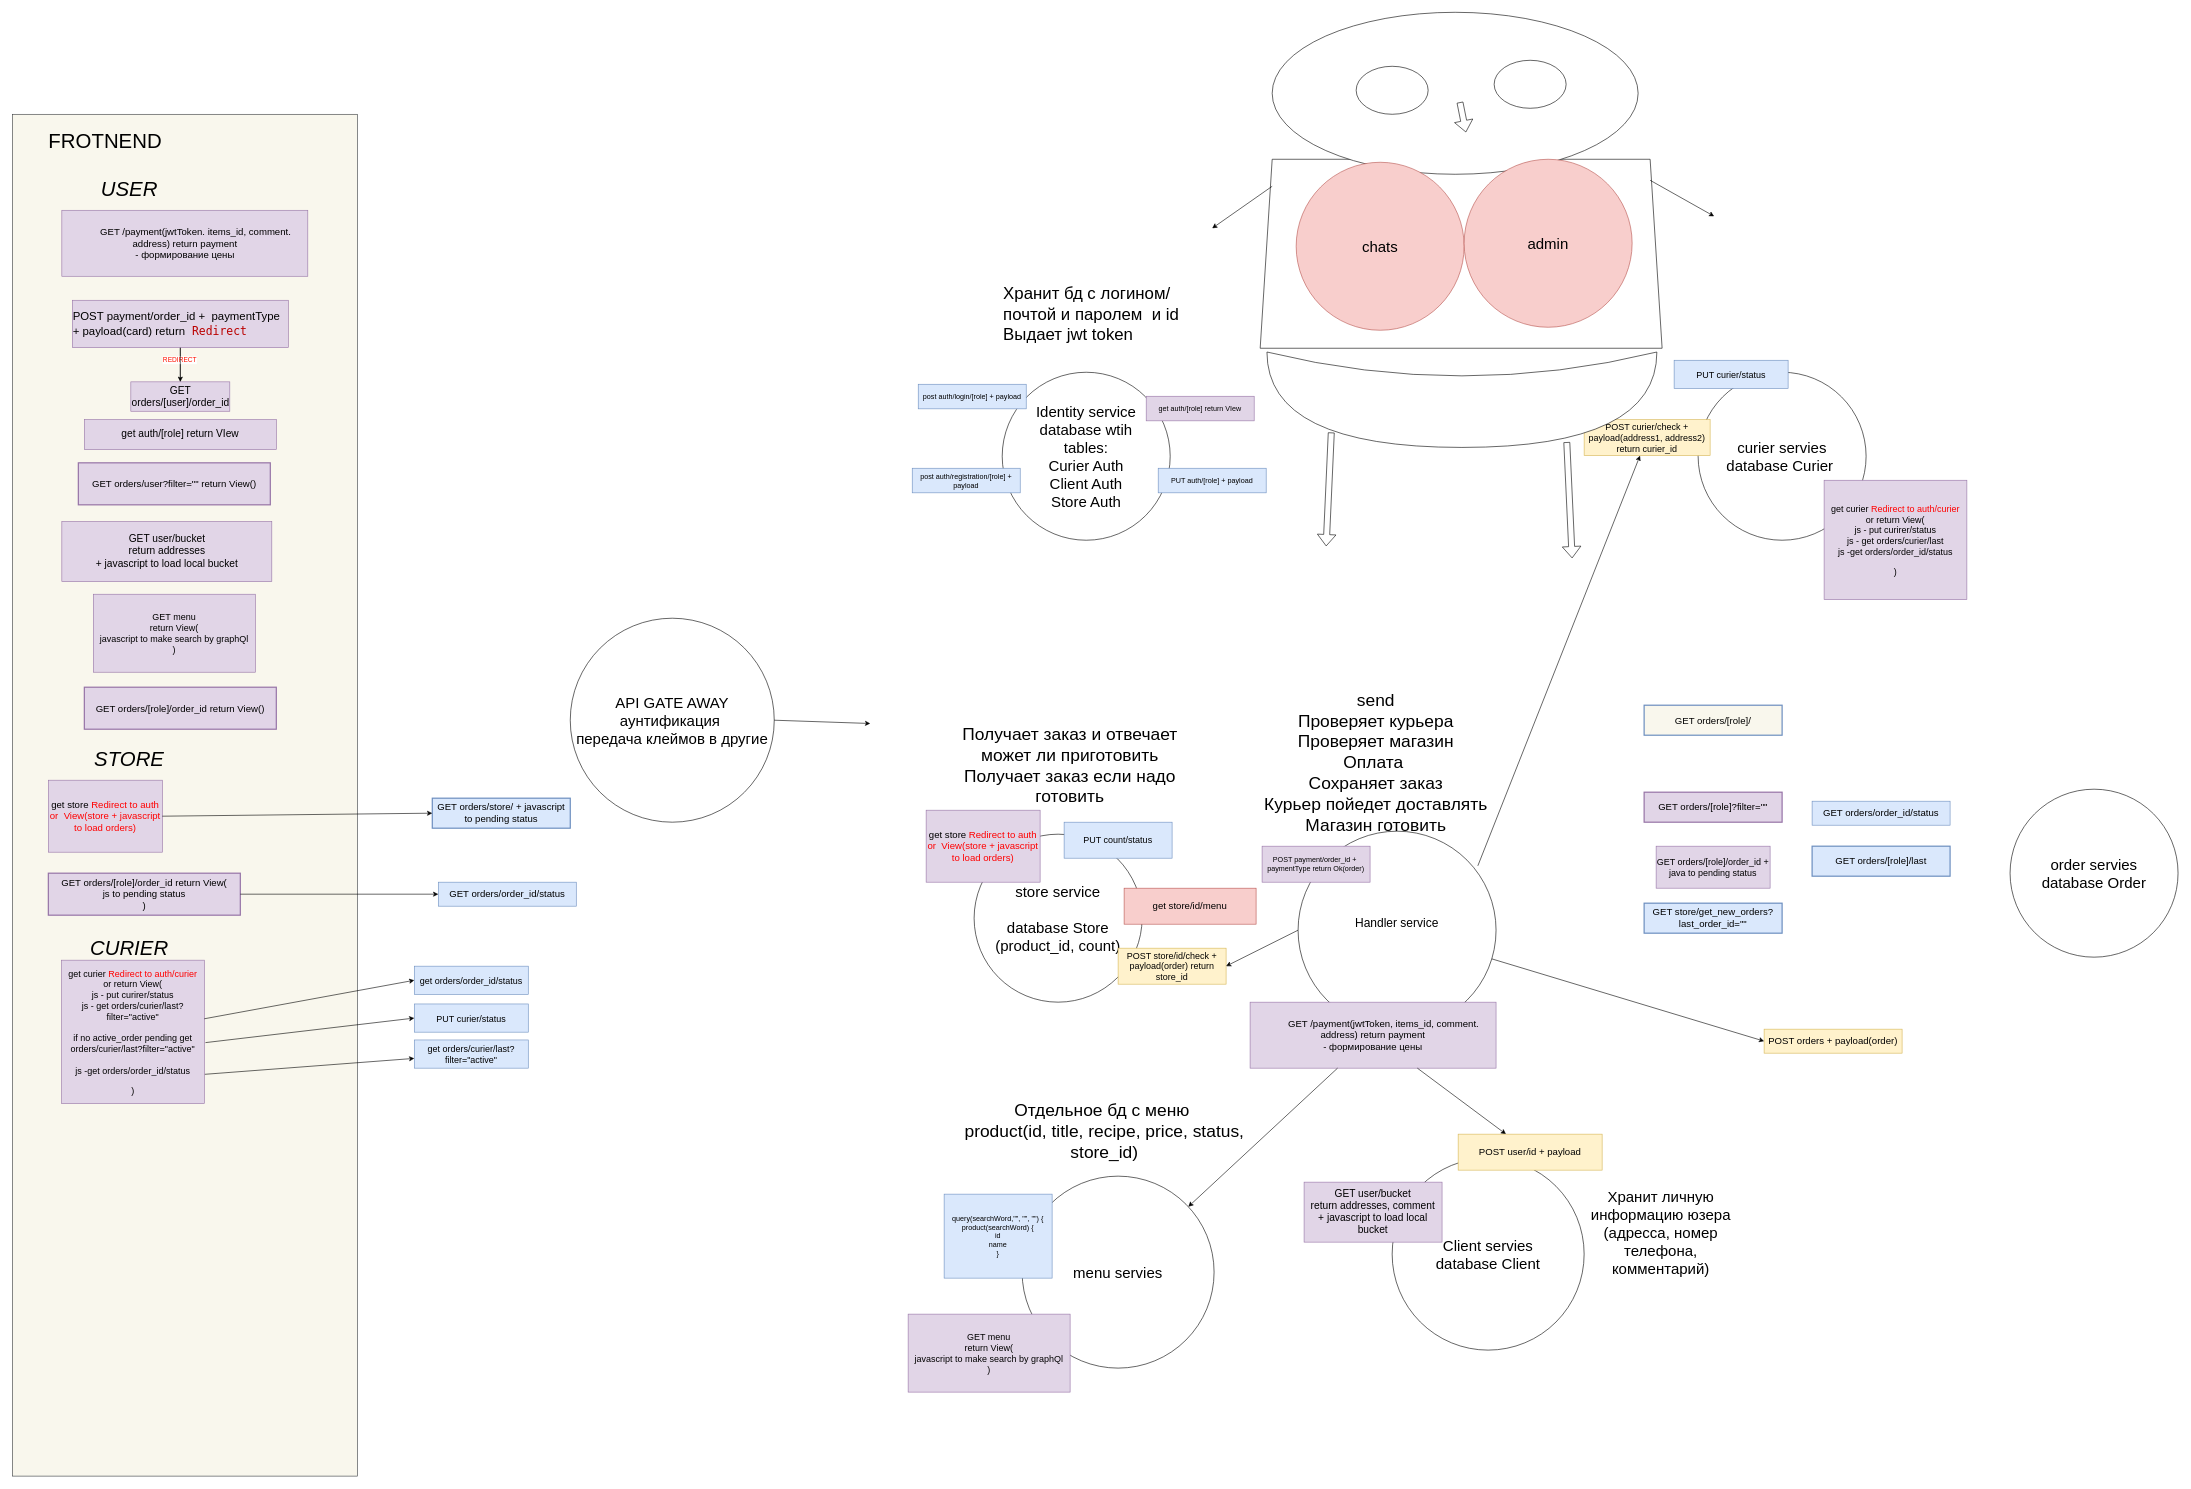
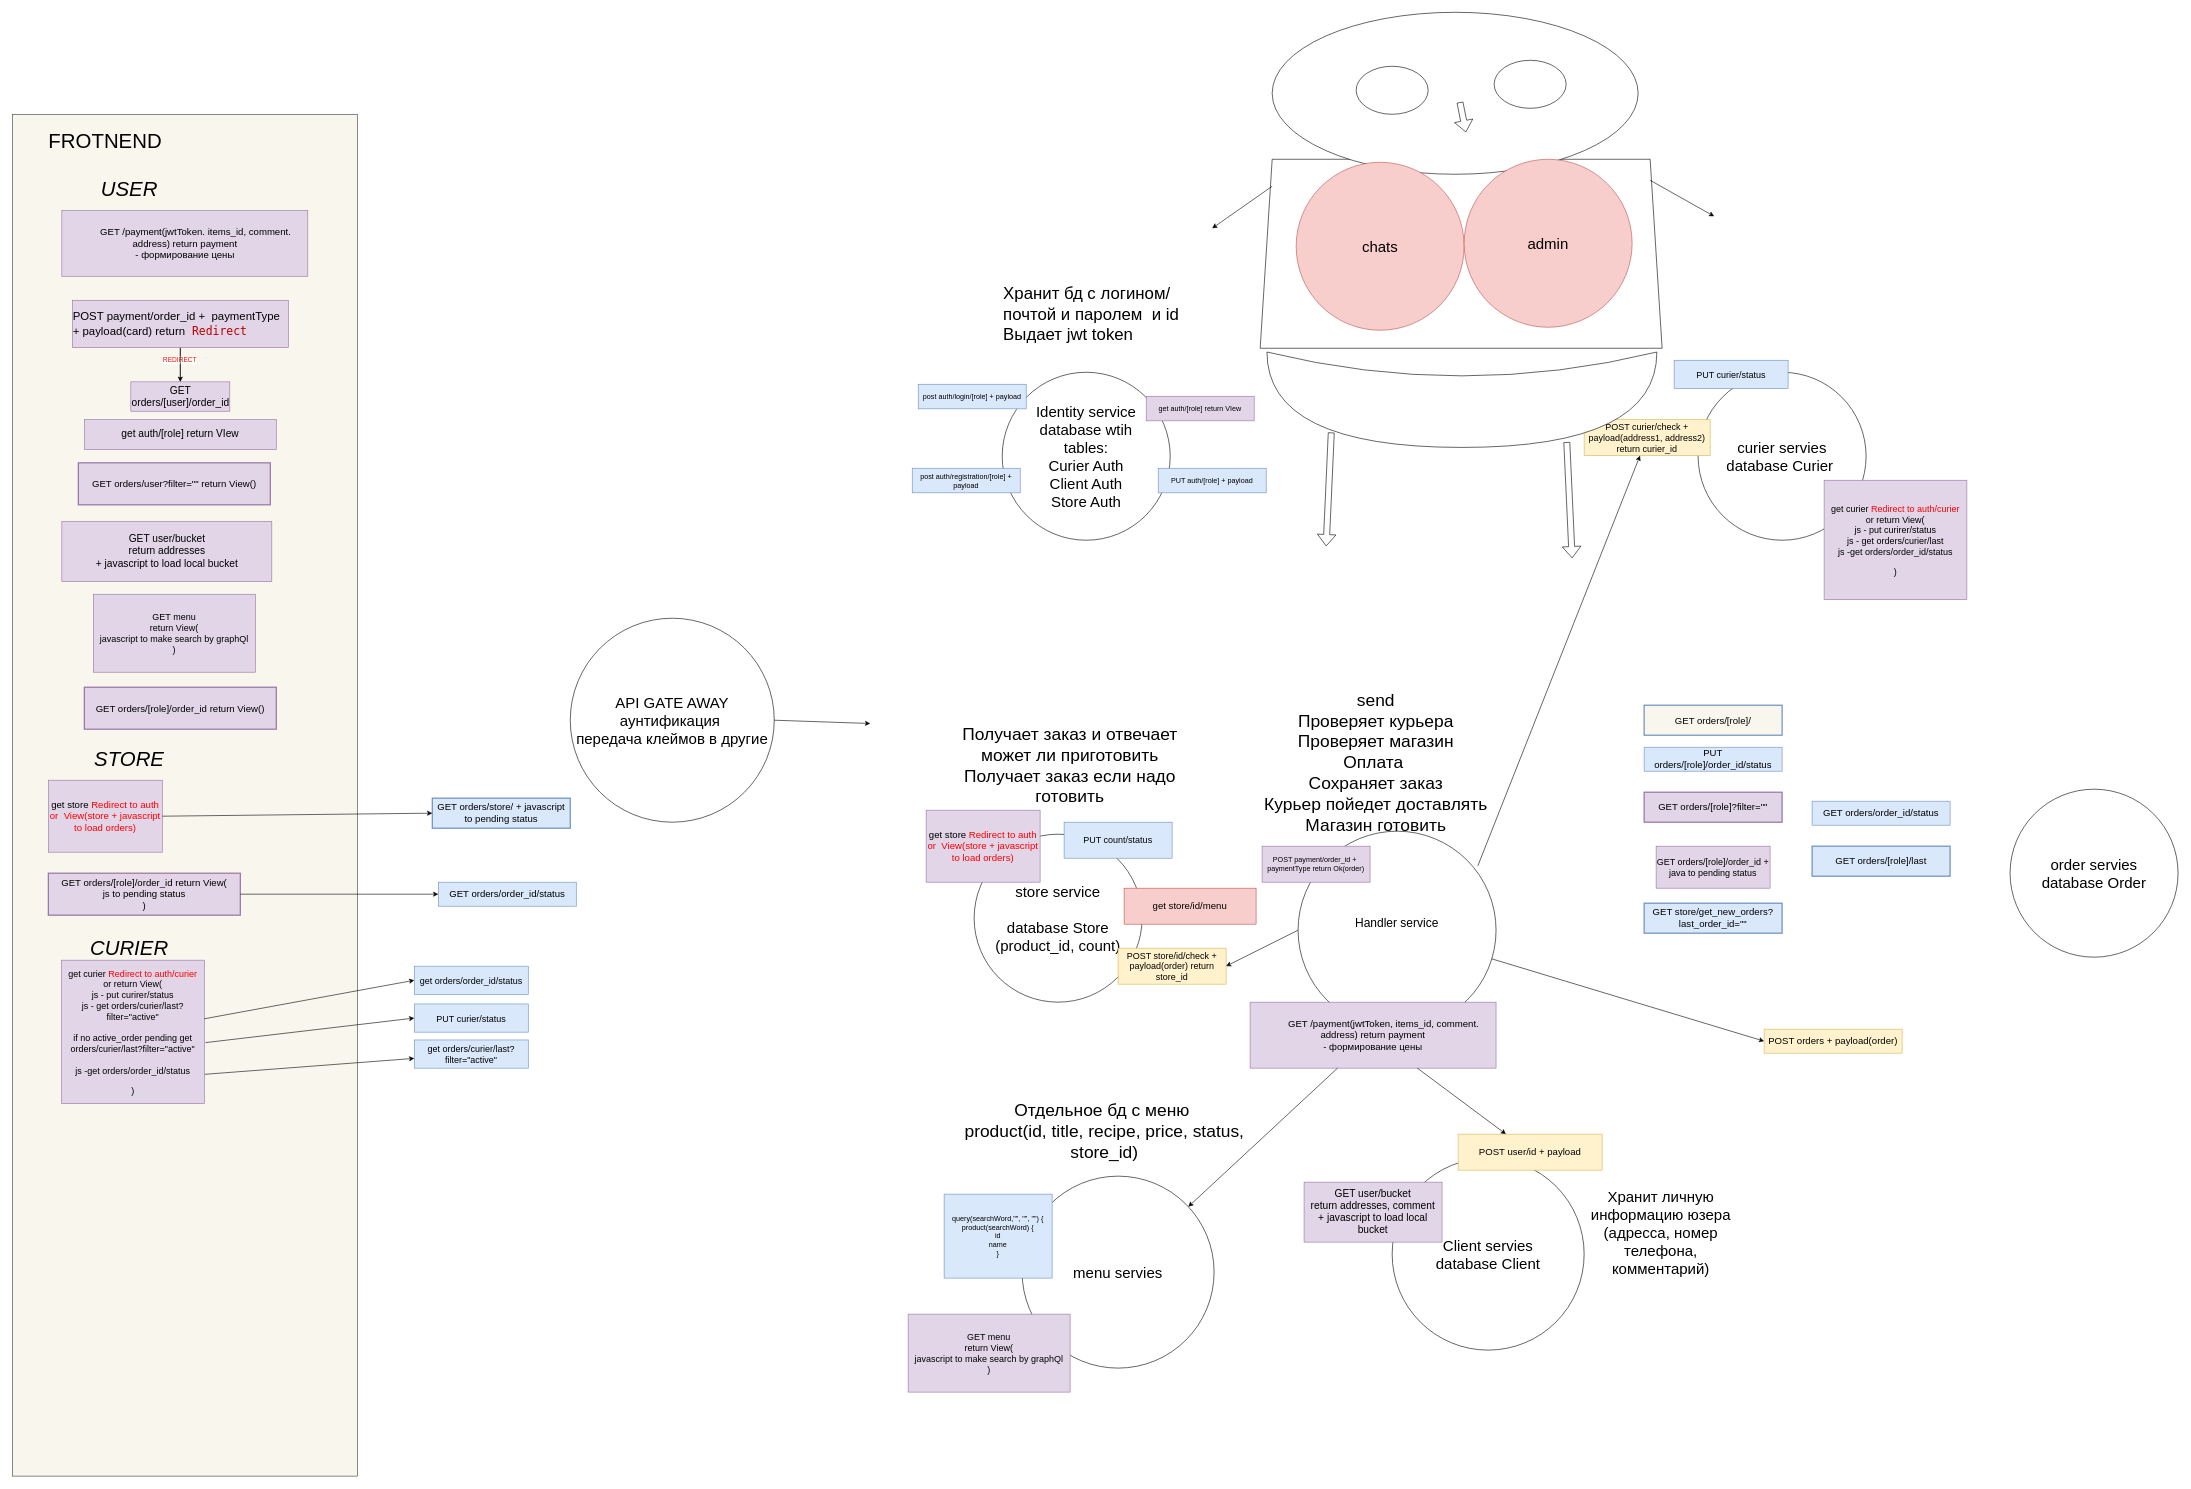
+ <mxCell id="69" value="PUT orders/[role]/order_id/status" style="rounded=0;whiteSpace=wrap;html=1;fillColor=#dae8fc;strokeColor=#6c8ebf;fontSize=16;" parent="1" vertex="1"><mxGeometry x="2740" y="1245" width="230" height="40" as="geometry" /></mxCell>
